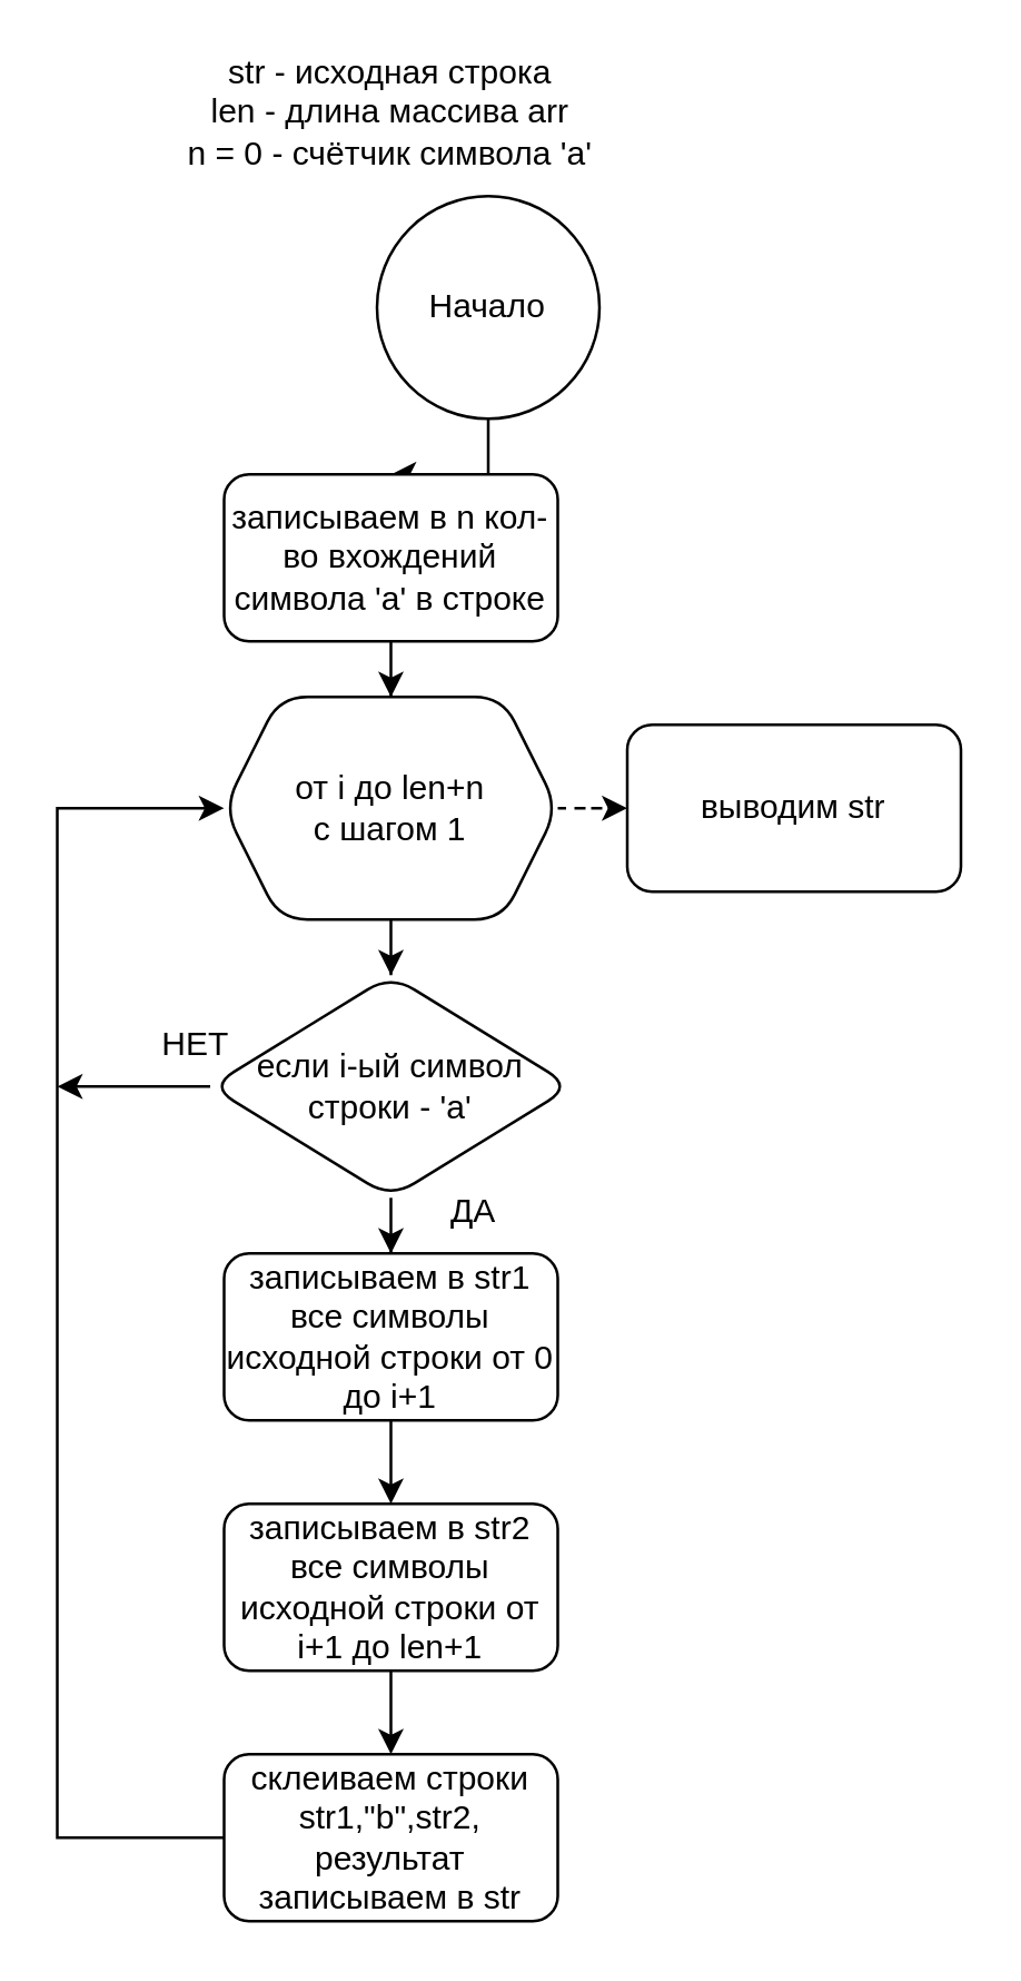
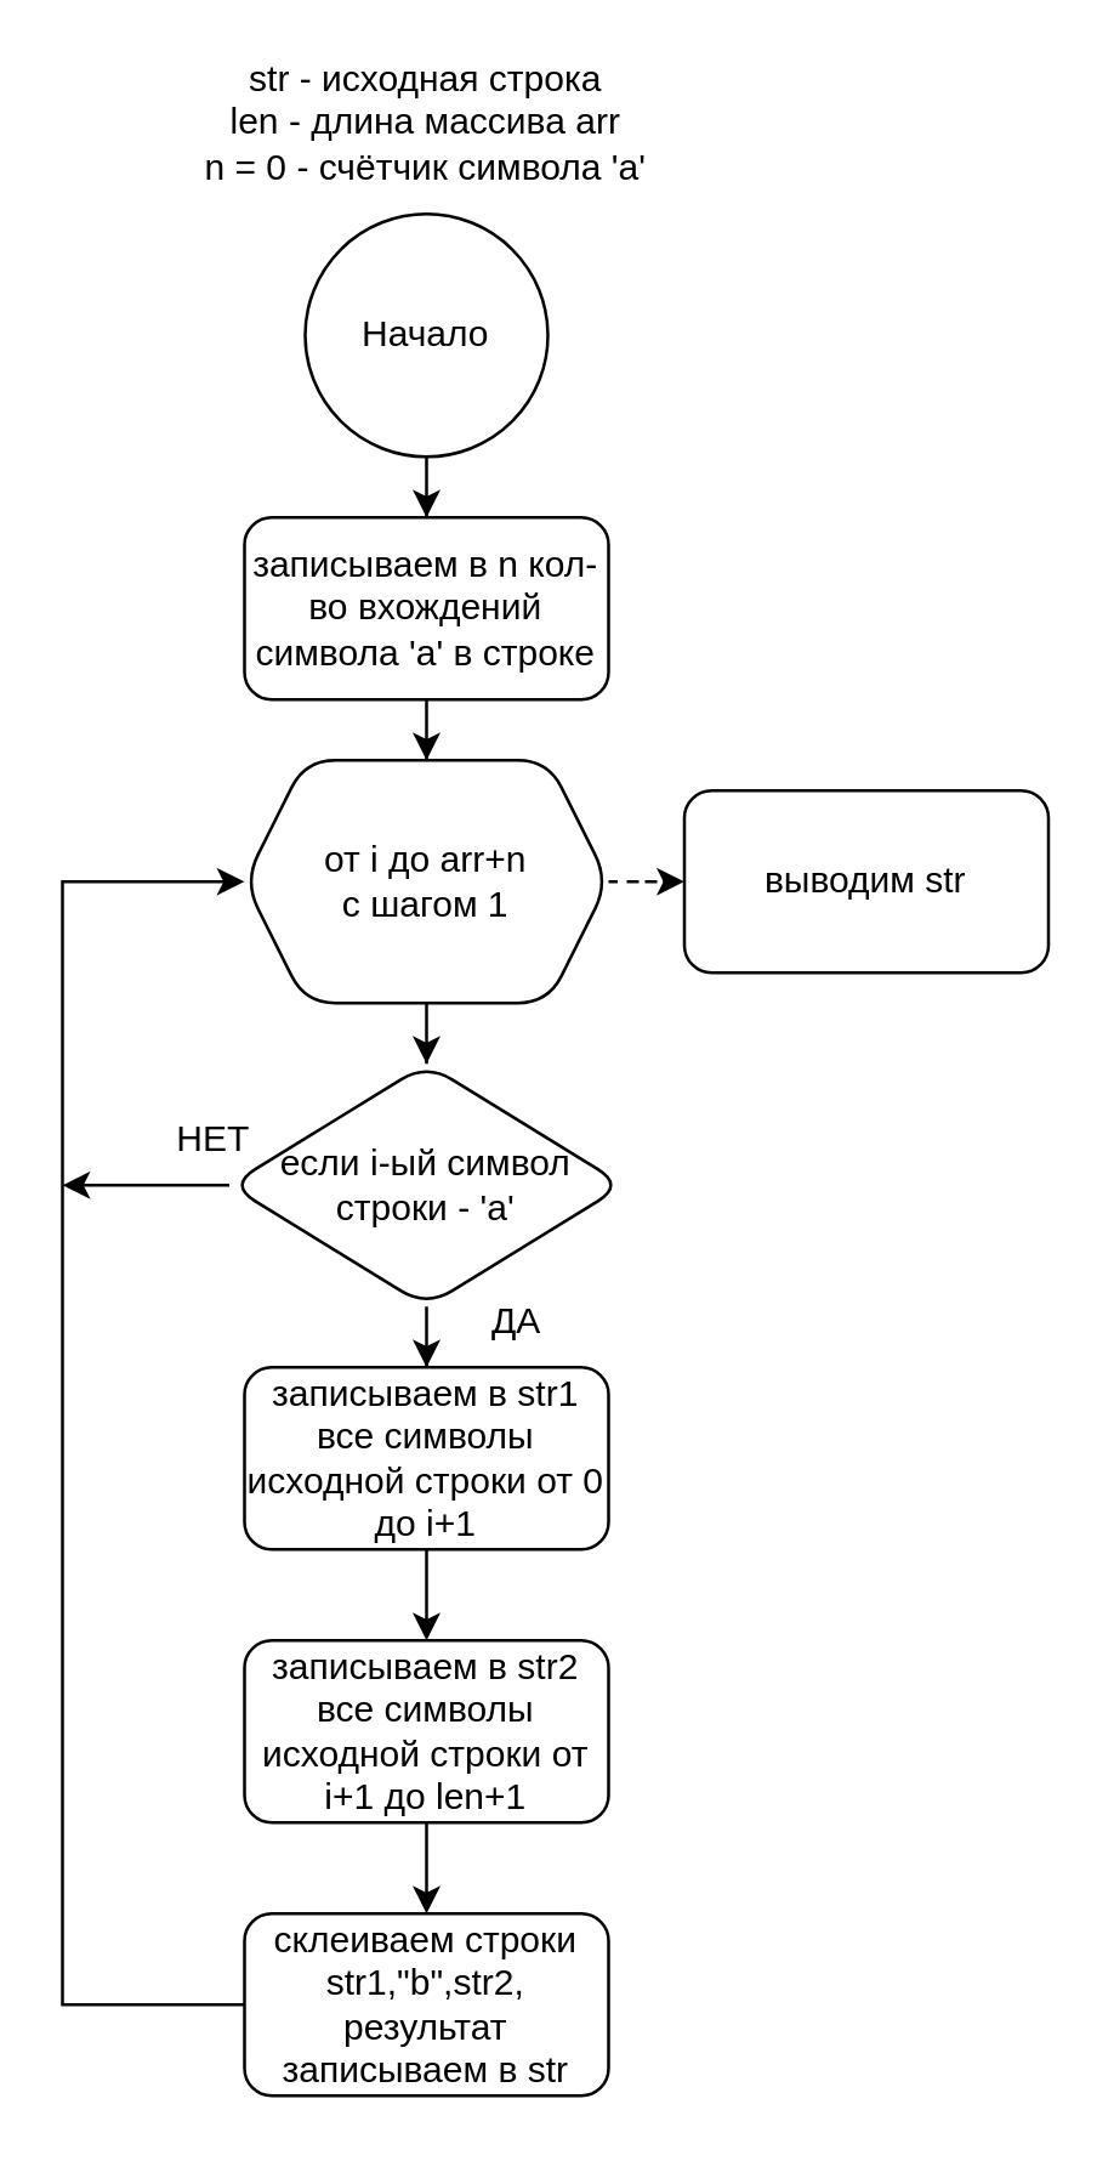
- <mxCell id="4" value="Начало" style="ellipse;whiteSpace=wrap;html=1;aspect=fixed;" vertex="1" parent="1"><mxGeometry x="135" y="70" width="80" height="80" as="geometry" /></mxCell>
+ <mxCell id="4" value="Начало" style="ellipse;whiteSpace=wrap;html=1;aspect=fixed;" vertex="1" parent="1"><mxGeometry x="100" y="70" width="80" height="80" as="geometry" /></mxCell>
- <mxCell id="9" value="от i до len+n&lt;br&gt;с шагом 1" style="shape=hexagon;perimeter=hexagonPerimeter2;whiteSpace=wrap;html=1;fixedSize=1;rounded=1;" vertex="1" parent="1"><mxGeometry x="80" y="250" width="120" height="80" as="geometry" /></mxCell>
+ <mxCell id="9" value="от i до arr+n&lt;br&gt;с шагом 1" style="shape=hexagon;perimeter=hexagonPerimeter2;whiteSpace=wrap;html=1;fixedSize=1;rounded=1;" vertex="1" parent="1"><mxGeometry x="80" y="250" width="120" height="80" as="geometry" /></mxCell>
